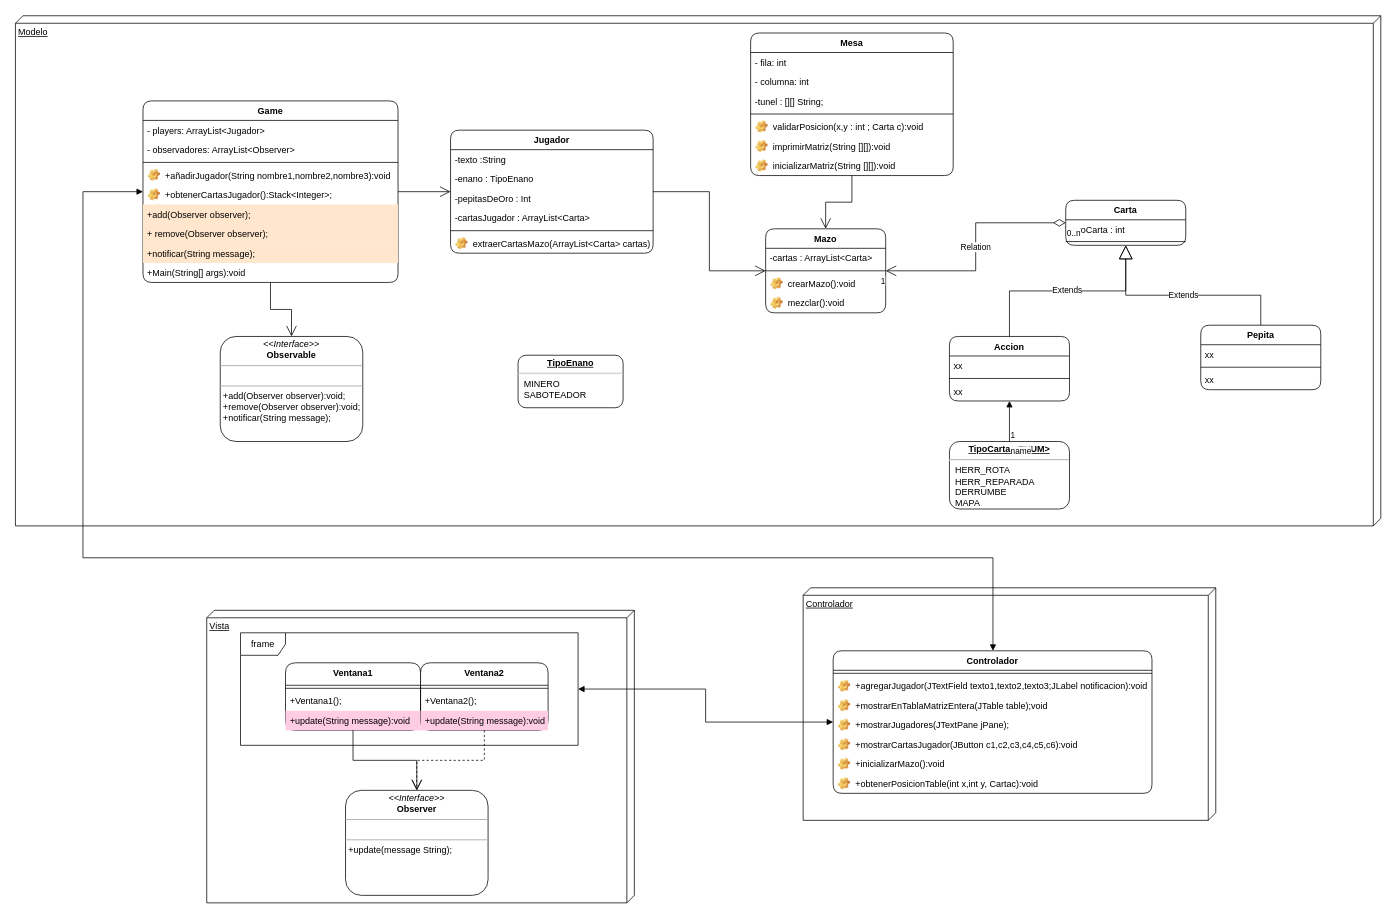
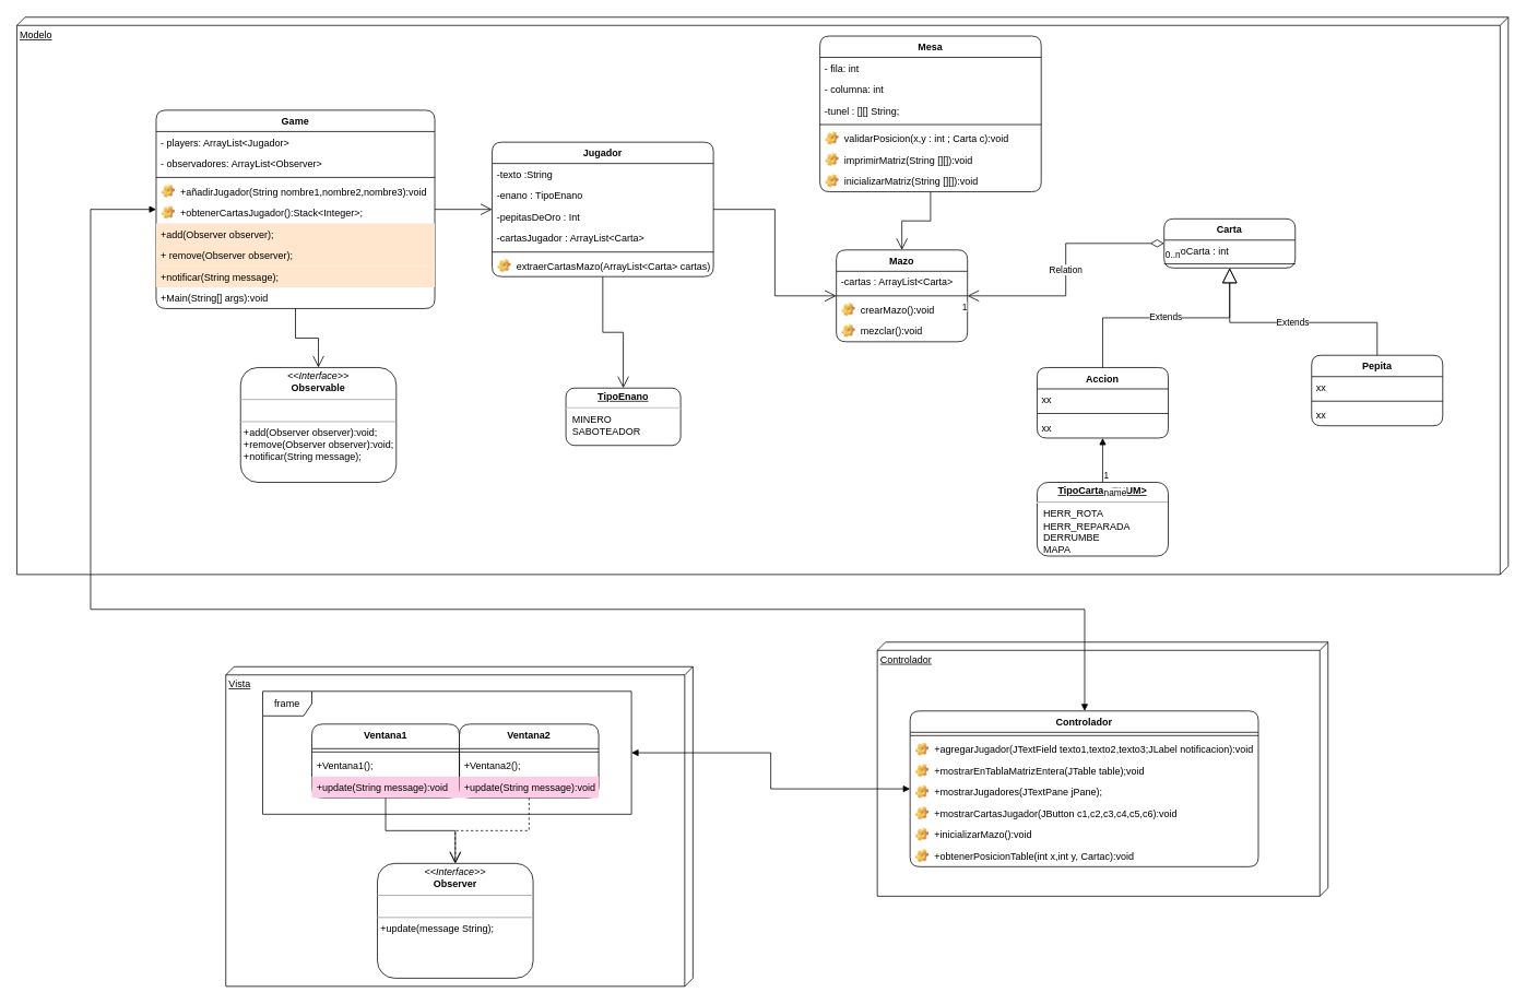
+ <mxCell id="78" value="" style="endArrow=open;endFill=1;endSize=12;html=1;rounded=0;edgeStyle=orthogonalEdgeStyle;" edge="1" parent="1" source="23" target="48"><mxGeometry width="160" relative="1" as="geometry"><mxPoint x="950" y="373" as="sourcePoint" /><mxPoint x="1110" y="373" as="targetPoint" /></mxGeometry></mxCell>
